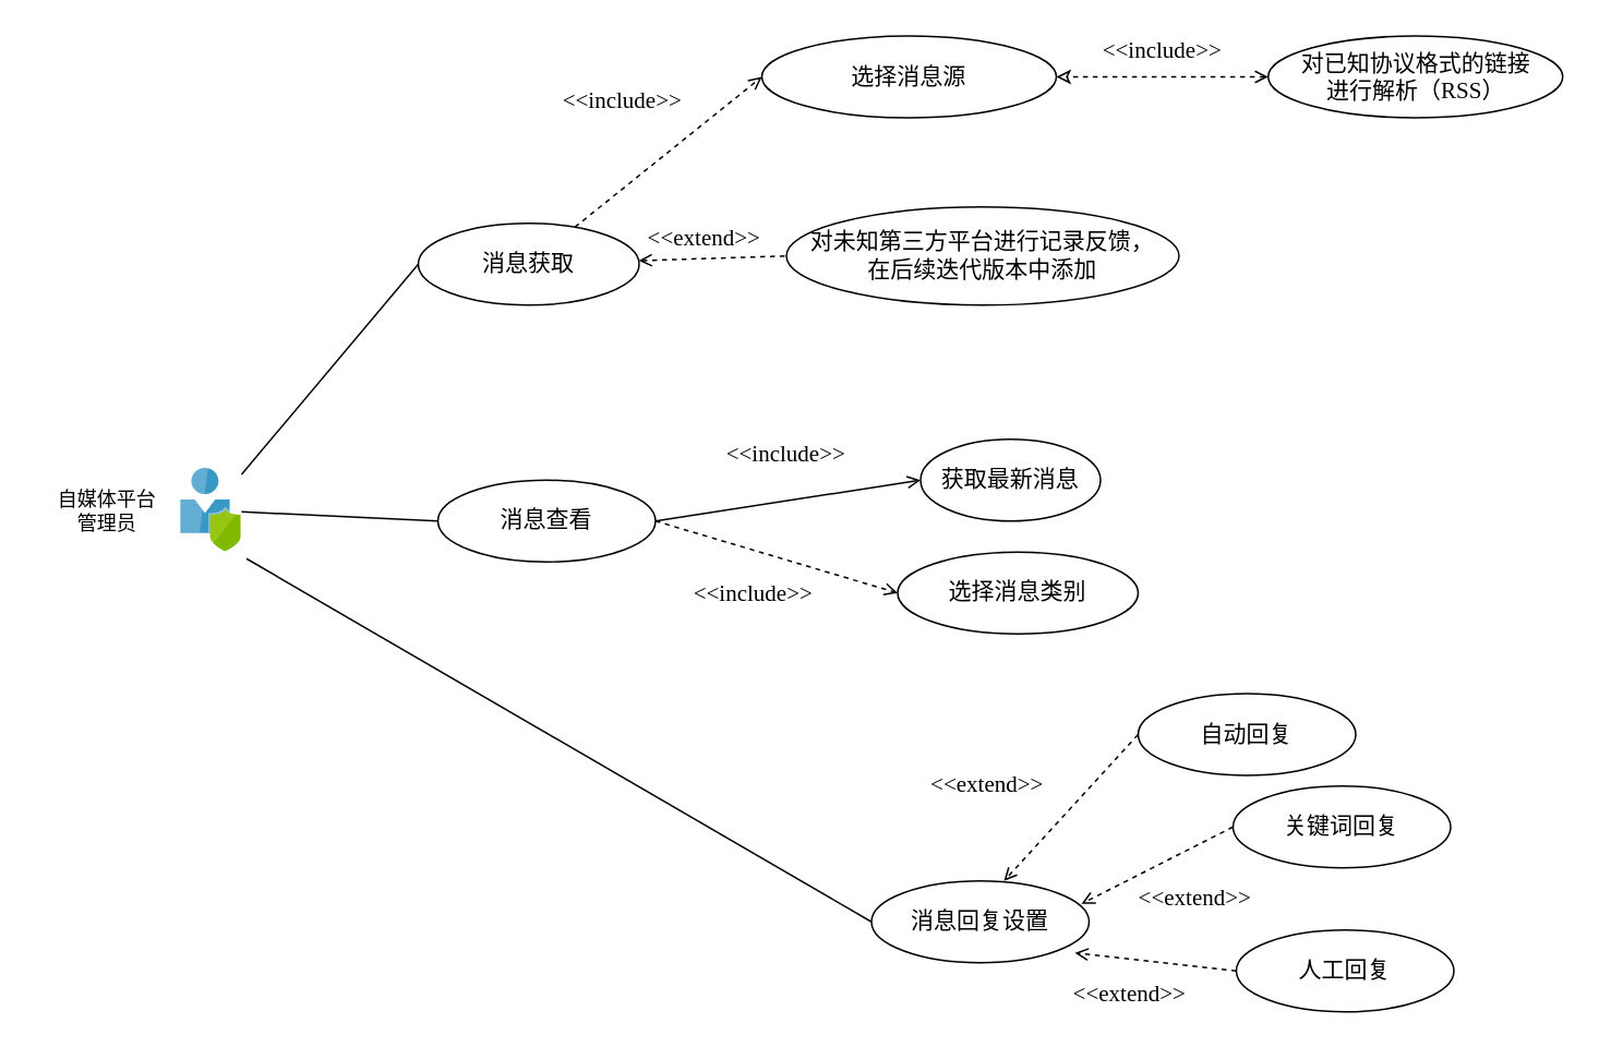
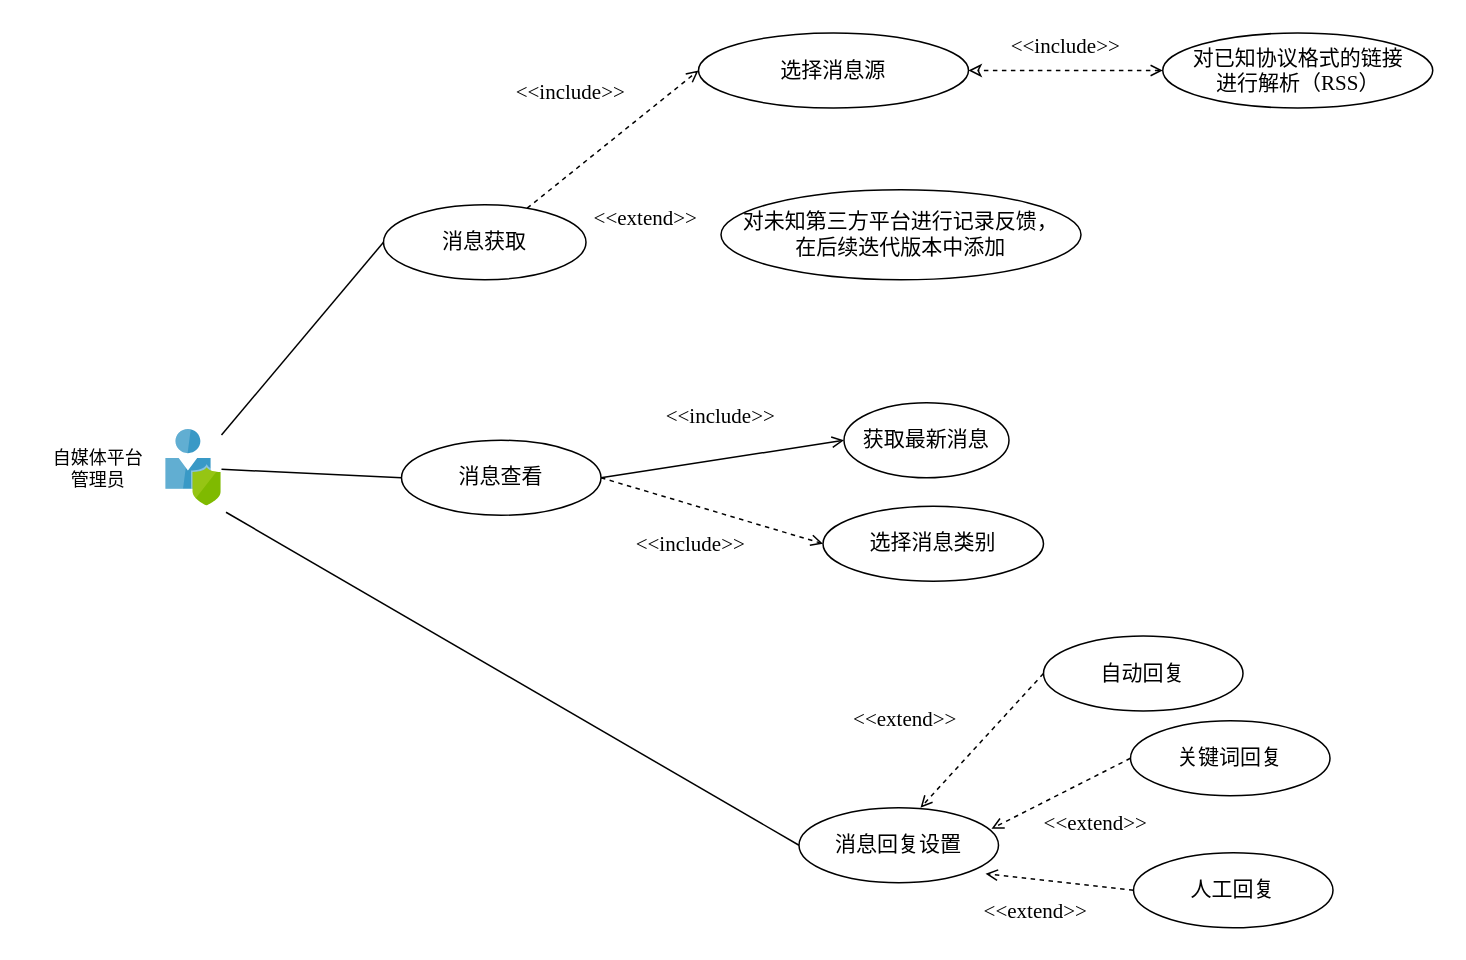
- <mxCell id="19" style="edgeStyle=none;rounded=0;orthogonalLoop=1;jettySize=auto;html=1;dashed=1;startArrow=open;startFill=0;endArrow=none;endFill=0;fontFamily=SF Mono;fontSize=14;entryX=0;entryY=0.5;entryDx=0;entryDy=0;" parent="1" source="8" target="18" edge="1"><mxGeometry relative="1" as="geometry"><mxPoint x="420.603" y="206.206" as="sourcePoint" /><mxPoint x="525" y="186" as="targetPoint" /></mxGeometry></mxCell>
